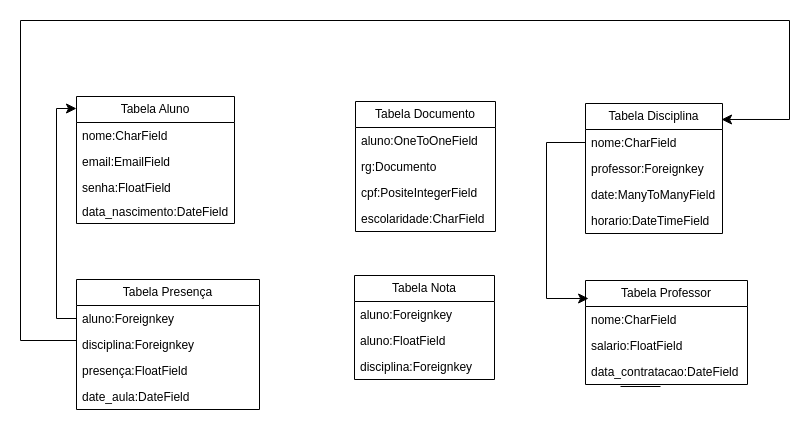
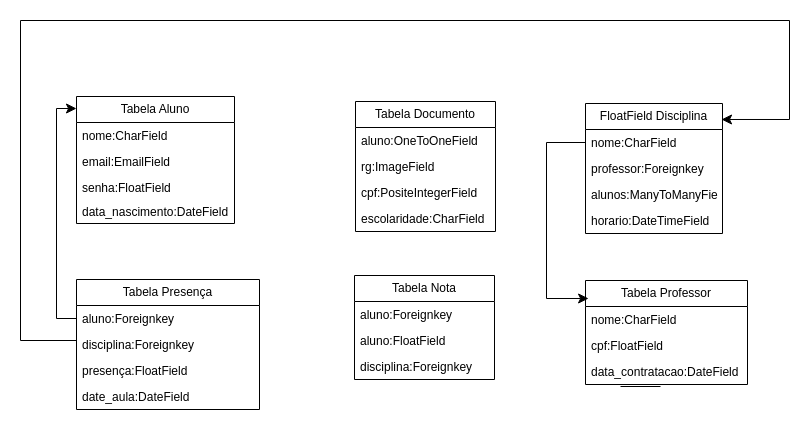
- <mxCell id="12" value="Tabela Disciplina" style="swimlane;fontStyle=0;childLayout=stackLayout;horizontal=1;startSize=26;fillColor=none;horizontalStack=0;resizeParent=1;resizeParentMax=0;resizeLast=0;collapsible=1;marginBottom=0;whiteSpace=wrap;html=1;" vertex="1" parent="1"><mxGeometry x="585" y="103" width="137" height="130" as="geometry" /></mxCell>
+ <mxCell id="12" value="FloatField Disciplina" style="swimlane;fontStyle=0;childLayout=stackLayout;horizontal=1;startSize=26;fillColor=none;horizontalStack=0;resizeParent=1;resizeParentMax=0;resizeLast=0;collapsible=1;marginBottom=0;whiteSpace=wrap;html=1;" vertex="1" parent="1"><mxGeometry x="585" y="103" width="137" height="130" as="geometry" /></mxCell>
- <mxCell id="9" value="rg:Documento" style="text;strokeColor=none;fillColor=none;align=left;verticalAlign=top;spacingLeft=4;spacingRight=4;overflow=hidden;rotatable=0;points=[[0,0.5],[1,0.5]];portConstraint=eastwest;whiteSpace=wrap;html=1;" vertex="1" parent="7"><mxGeometry y="52" width="140" height="26" as="geometry" /></mxCell>
+ <mxCell id="9" value="rg:ImageField" style="text;strokeColor=none;fillColor=none;align=left;verticalAlign=top;spacingLeft=4;spacingRight=4;overflow=hidden;rotatable=0;points=[[0,0.5],[1,0.5]];portConstraint=eastwest;whiteSpace=wrap;html=1;" vertex="1" parent="7"><mxGeometry y="52" width="140" height="26" as="geometry" /></mxCell>
- <mxCell id="15" value="date:ManyToManyField" style="text;strokeColor=none;fillColor=none;align=left;verticalAlign=top;spacingLeft=4;spacingRight=4;overflow=hidden;rotatable=0;points=[[0,0.5],[1,0.5]];portConstraint=eastwest;whiteSpace=wrap;html=1;" vertex="1" parent="12"><mxGeometry y="78" width="137" height="26" as="geometry" /></mxCell>
+ <mxCell id="15" value="alunos:ManyToManyField" style="text;strokeColor=none;fillColor=none;align=left;verticalAlign=top;spacingLeft=4;spacingRight=4;overflow=hidden;rotatable=0;points=[[0,0.5],[1,0.5]];portConstraint=eastwest;whiteSpace=wrap;html=1;" vertex="1" parent="12"><mxGeometry y="78" width="137" height="26" as="geometry" /></mxCell>
- <mxCell id="29" value="salario:FloatField" style="text;strokeColor=none;fillColor=none;align=left;verticalAlign=top;spacingLeft=4;spacingRight=4;overflow=hidden;rotatable=0;points=[[0,0.5],[1,0.5]];portConstraint=eastwest;whiteSpace=wrap;html=1;" vertex="1" parent="27"><mxGeometry y="52" width="162" height="26" as="geometry" /></mxCell>
+ <mxCell id="29" value="cpf:FloatField" style="text;strokeColor=none;fillColor=none;align=left;verticalAlign=top;spacingLeft=4;spacingRight=4;overflow=hidden;rotatable=0;points=[[0,0.5],[1,0.5]];portConstraint=eastwest;whiteSpace=wrap;html=1;" vertex="1" parent="27"><mxGeometry y="52" width="162" height="26" as="geometry" /></mxCell>
